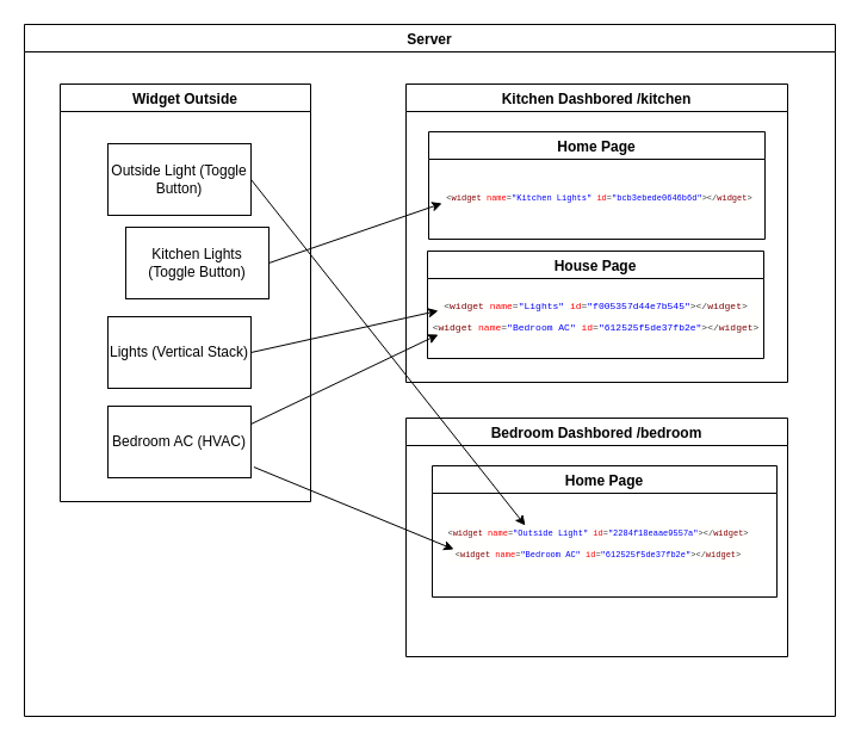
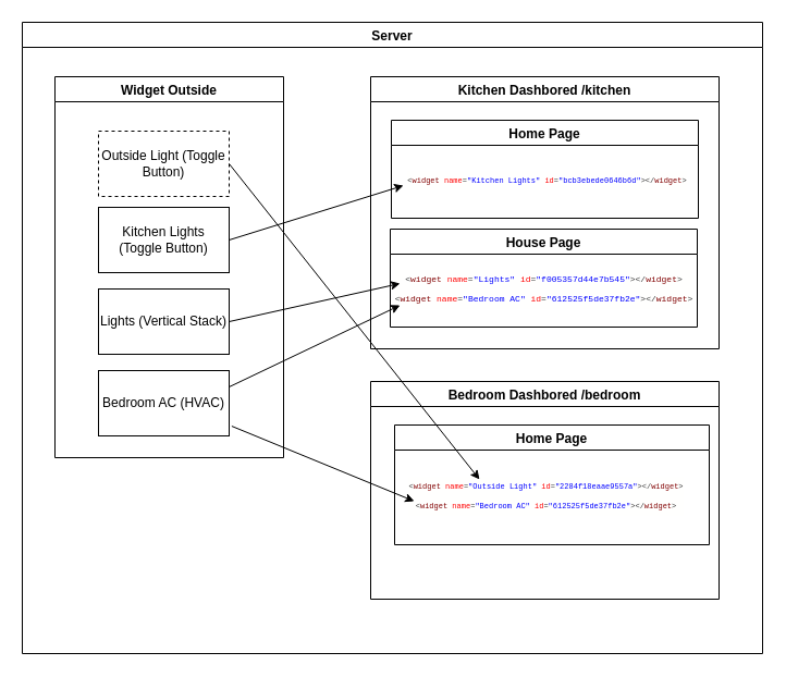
- <mxCell id="9" value="Outside Light (Toggle Button)" style="rounded=0;whiteSpace=wrap;html=1;" vertex="1" parent="8"><mxGeometry x="40" y="50" width="120" height="60" as="geometry" /></mxCell>
+ <mxCell id="9" value="Outside Light (Toggle Button)" style="rounded=0;whiteSpace=wrap;html=1;dashed=1;" vertex="1" parent="8"><mxGeometry x="40" y="50" width="120" height="60" as="geometry" /></mxCell>
- <mxCell id="10" value="Kitchen Lights (Toggle Button)" style="rounded=0;whiteSpace=wrap;html=1;" vertex="1" parent="8"><mxGeometry x="55" y="120" width="120" height="60" as="geometry" /></mxCell>
+ <mxCell id="10" value="Kitchen Lights (Toggle Button)" style="rounded=0;whiteSpace=wrap;html=1;" vertex="1" parent="8"><mxGeometry x="40" y="120" width="120" height="60" as="geometry" /></mxCell>
